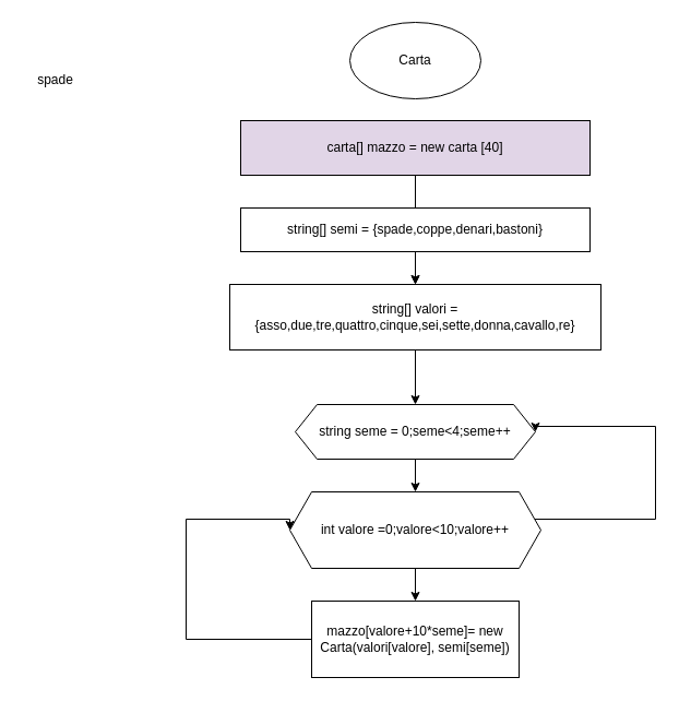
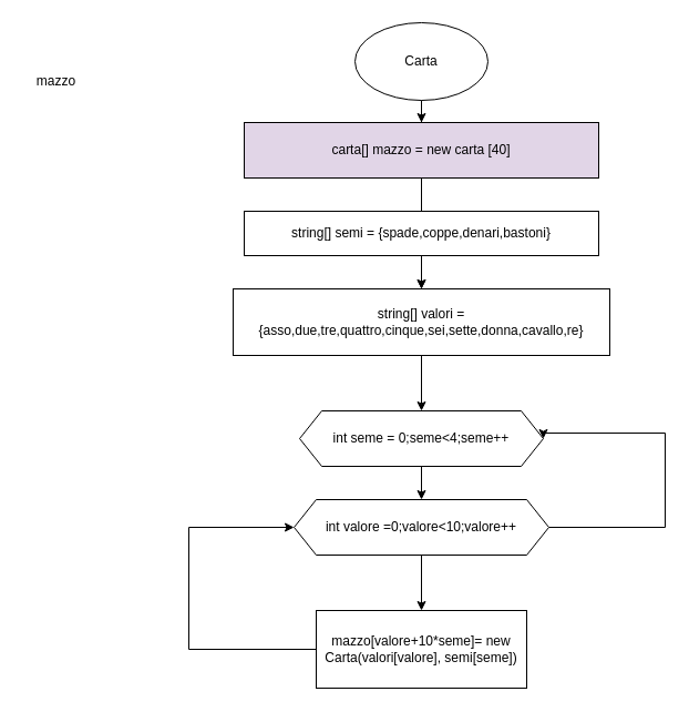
- <mxCell id="17" value="spade" style="text;html=1;align=center;verticalAlign=middle;resizable=0;points=[];autosize=1;strokeColor=none;fillColor=none;" vertex="1" parent="1"><mxGeometry x="20" y="58" width="60" height="30" as="geometry" /></mxCell>
+ <mxCell id="17" value="mazzo" style="text;html=1;align=center;verticalAlign=middle;resizable=0;points=[];autosize=1;strokeColor=none;fillColor=none;" vertex="1" parent="1"><mxGeometry x="20" y="58" width="60" height="30" as="geometry" /></mxCell>
+ <mxCell id="2" value="" style="edgeStyle=orthogonalEdgeStyle;rounded=0;orthogonalLoop=1;jettySize=auto;html=1;" edge="1" parent="1" source="3" target="5"><mxGeometry relative="1" as="geometry" /></mxCell>
- <mxCell id="7" value="string seme = 0;seme&amp;lt;4;seme++" style="shape=hexagon;perimeter=hexagonPerimeter2;whiteSpace=wrap;html=1;fixedSize=1;" vertex="1" parent="1"><mxGeometry x="270" y="370" width="220" height="50" as="geometry" /></mxCell>
+ <mxCell id="7" value="int seme = 0;seme&amp;lt;4;seme++" style="shape=hexagon;perimeter=hexagonPerimeter2;whiteSpace=wrap;html=1;fixedSize=1;" vertex="1" parent="1"><mxGeometry x="270" y="370" width="220" height="50" as="geometry" /></mxCell>
- <mxCell id="10" value="&lt;div&gt;int valore =0;valore&amp;lt;10;valore++ &lt;/div&gt;" style="shape=hexagon;perimeter=hexagonPerimeter2;whiteSpace=wrap;html=1;fixedSize=1;" vertex="1" parent="1"><mxGeometry x="265" y="450" width="230" height="70" as="geometry" /></mxCell>
+ <mxCell id="10" value="&lt;div&gt;int valore =0;valore&amp;lt;10;valore++ &lt;/div&gt;" style="shape=hexagon;perimeter=hexagonPerimeter2;whiteSpace=wrap;html=1;fixedSize=1;" vertex="1" parent="1"><mxGeometry x="265" y="450" width="230" height="50" as="geometry" /></mxCell>
